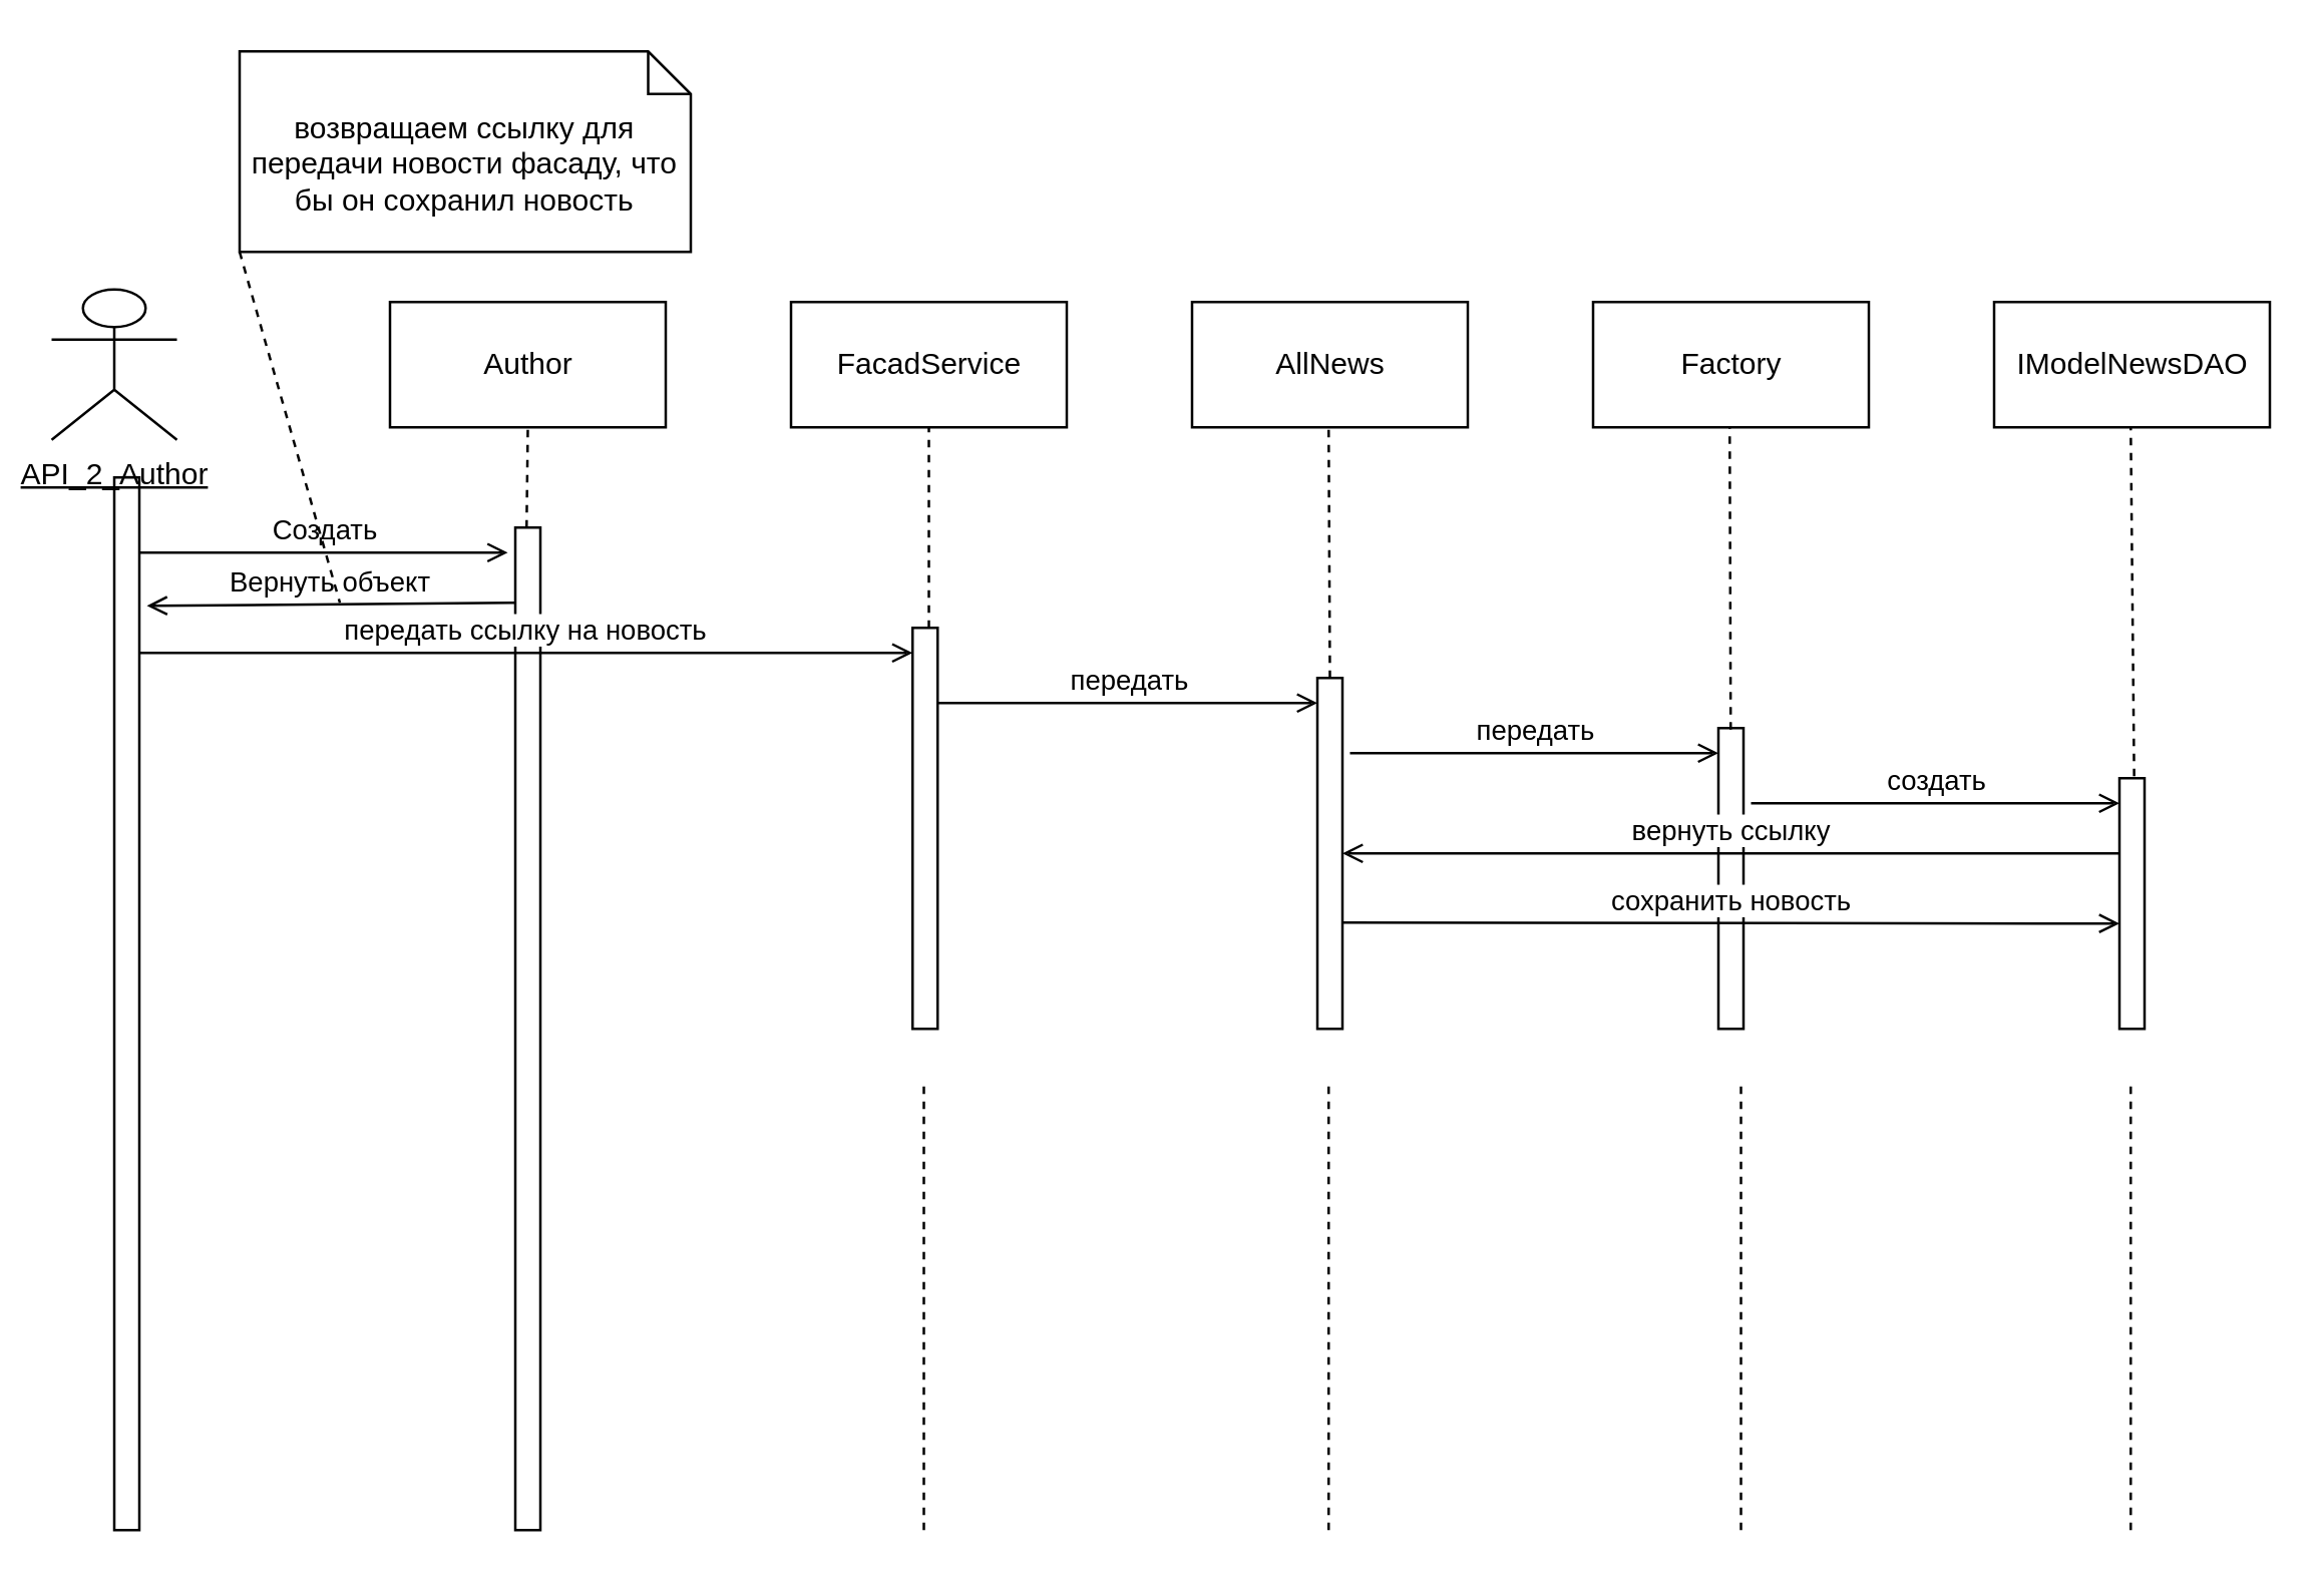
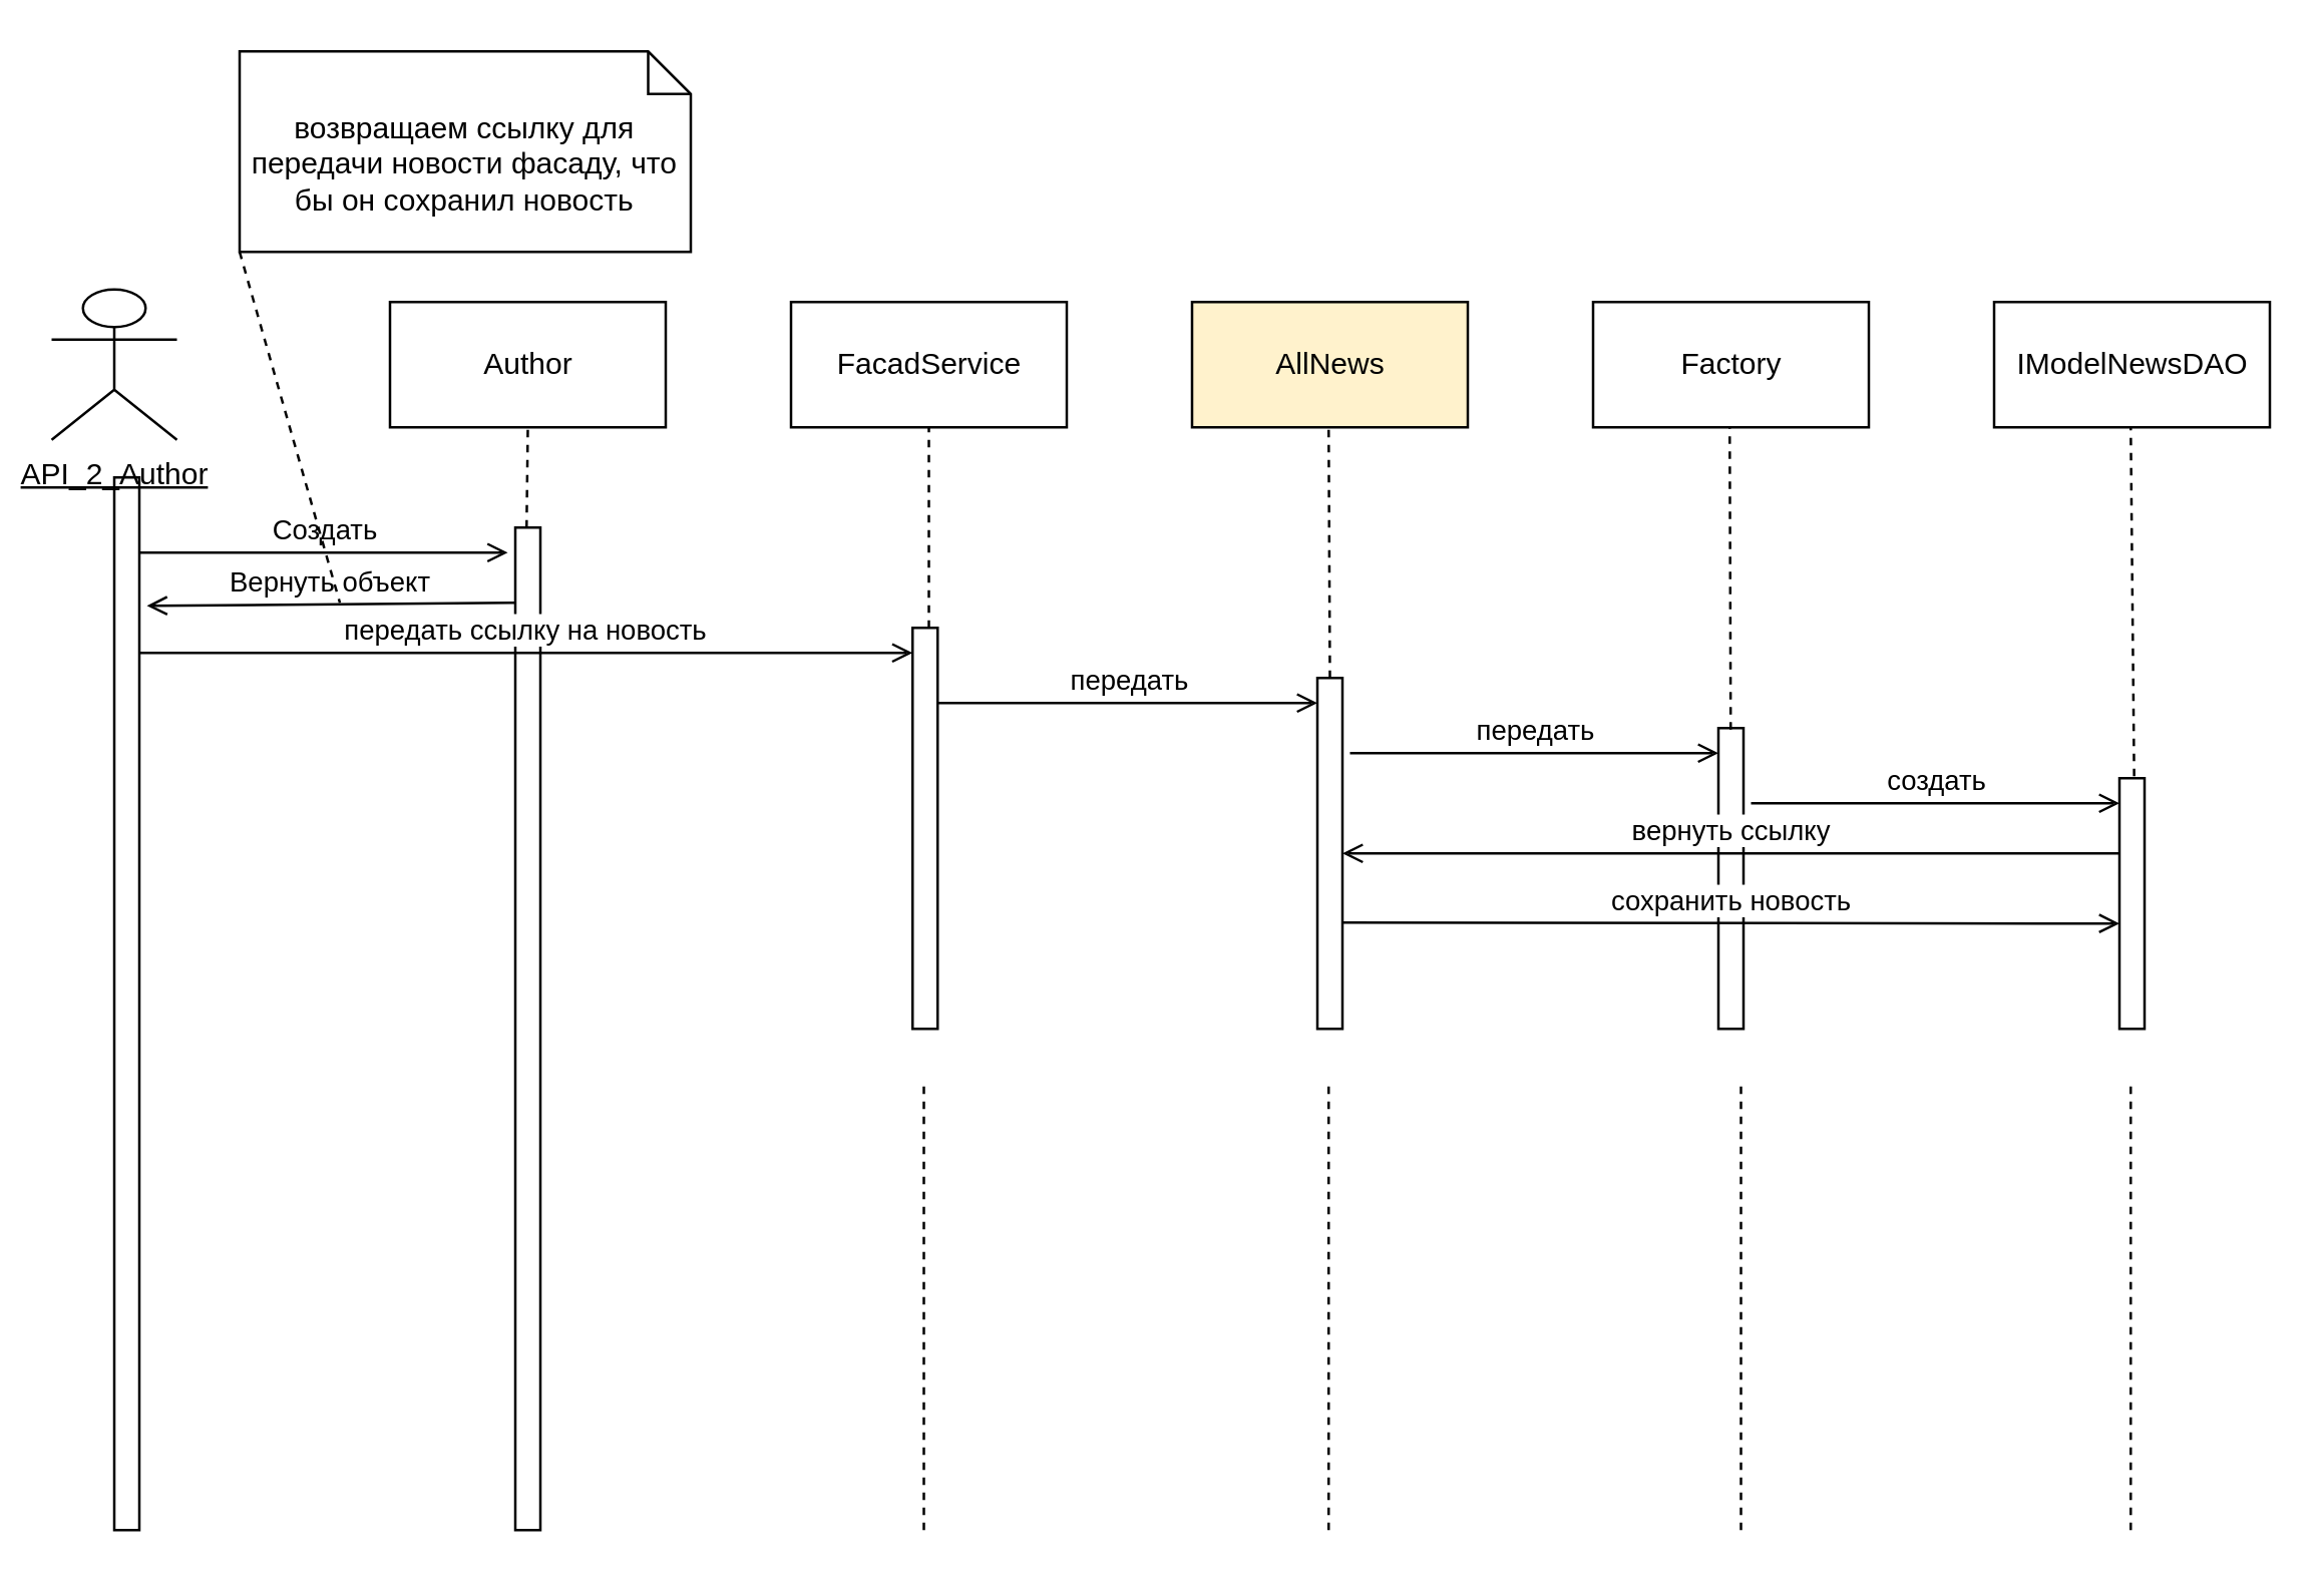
- <mxCell id="8" value="AllNews" style="html=1;" vertex="1" parent="1"><mxGeometry x="475" y="120" width="110" height="50" as="geometry" /></mxCell>
+ <mxCell id="8" value="AllNews" style="html=1;fillColor=#fff2cc;" vertex="1" parent="1"><mxGeometry x="475" y="120" width="110" height="50" as="geometry" /></mxCell>
